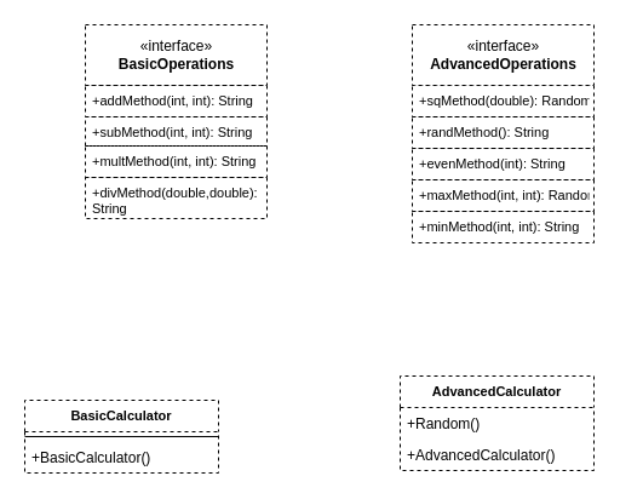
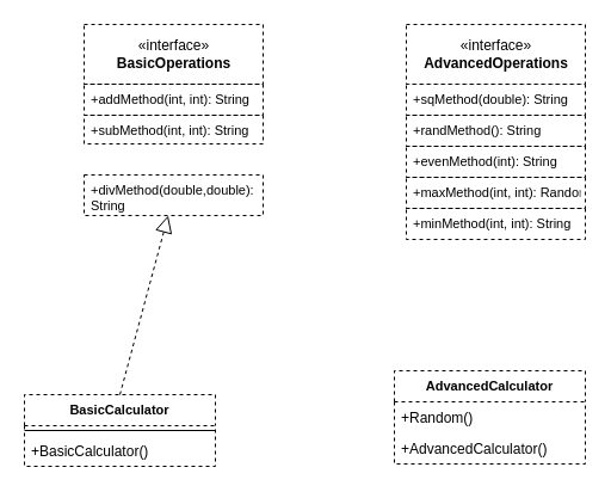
- <mxCell id="5" value="+sqMethod(double): Random" style="text;fillColor=none;align=left;verticalAlign=top;spacingLeft=4;spacingRight=4;overflow=hidden;rotatable=0;points=[[0,0.5],[1,0.5]];portConstraint=eastwest;dashed=1;fontSize=11;strokeColor=#000000;" vertex="1" parent="4"><mxGeometry y="50" width="150" height="26" as="geometry" /></mxCell>
+ <mxCell id="5" value="+sqMethod(double): String" style="text;fillColor=none;align=left;verticalAlign=top;spacingLeft=4;spacingRight=4;overflow=hidden;rotatable=0;points=[[0,0.5],[1,0.5]];portConstraint=eastwest;dashed=1;fontSize=11;strokeColor=#000000;" vertex="1" parent="4"><mxGeometry y="50" width="150" height="26" as="geometry" /></mxCell>
- <mxCell id="18" value="+multMethod(int, int): String" style="text;fillColor=none;align=left;verticalAlign=top;spacingLeft=4;spacingRight=4;overflow=hidden;rotatable=0;points=[[0,0.5],[1,0.5]];portConstraint=eastwest;fontSize=11;strokeColor=#000000;dashed=1;" vertex="1" parent="15"><mxGeometry y="50" width="150" height="26" as="geometry" /></mxCell>
+ <mxCell id="25" value="" style="endArrow=block;dashed=1;endFill=0;endSize=12;html=1;fontSize=11;exitX=0.5;exitY=0;exitDx=0;exitDy=0;" edge="1" parent="1" source="19" target="14"><mxGeometry width="160" relative="1" as="geometry"><mxPoint x="180" y="270" as="sourcePoint" /><mxPoint x="340" y="270" as="targetPoint" /></mxGeometry></mxCell>
